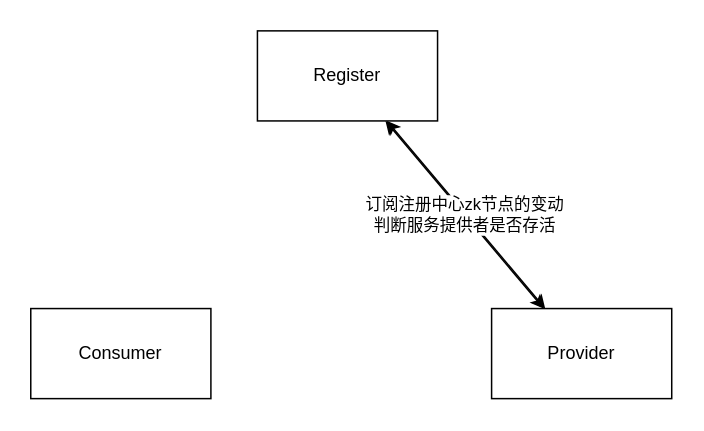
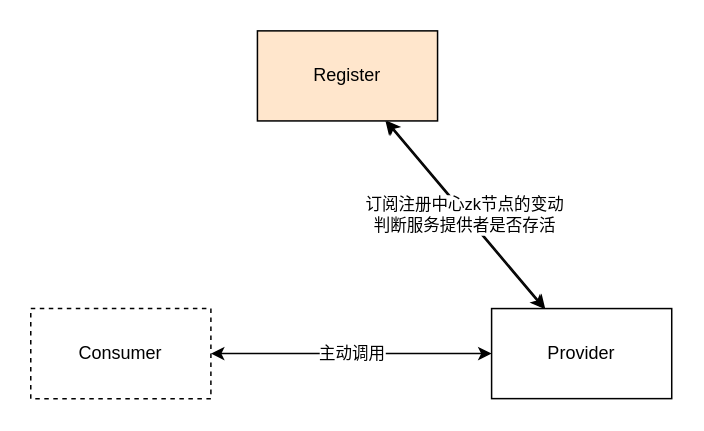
- <mxCell id="4" value="Register" style="rounded=0;whiteSpace=wrap;html=1;" parent="1" vertex="1"><mxGeometry x="171" y="20" width="120" height="60" as="geometry" /></mxCell>
+ <mxCell id="4" value="Register" style="rounded=0;whiteSpace=wrap;html=1;fillColor=#ffe6cc;" parent="1" vertex="1"><mxGeometry x="171" y="20" width="120" height="60" as="geometry" /></mxCell>
- <mxCell id="6" value="Consumer" style="rounded=0;whiteSpace=wrap;html=1;" parent="1" vertex="1"><mxGeometry x="20" y="205" width="120" height="60" as="geometry" /></mxCell>
+ <mxCell id="6" value="Consumer" style="rounded=0;whiteSpace=wrap;html=1;dashed=1;" parent="1" vertex="1"><mxGeometry x="20" y="205" width="120" height="60" as="geometry" /></mxCell>
+ <mxCell id="5" value="主动调用" style="edgeStyle=none;rounded=0;orthogonalLoop=1;jettySize=auto;html=1;entryX=0;entryY=0.5;entryDx=0;entryDy=0;startArrow=classic;startFill=1;" parent="1" source="6" target="7" edge="1"><mxGeometry relative="1" as="geometry" /></mxCell>
